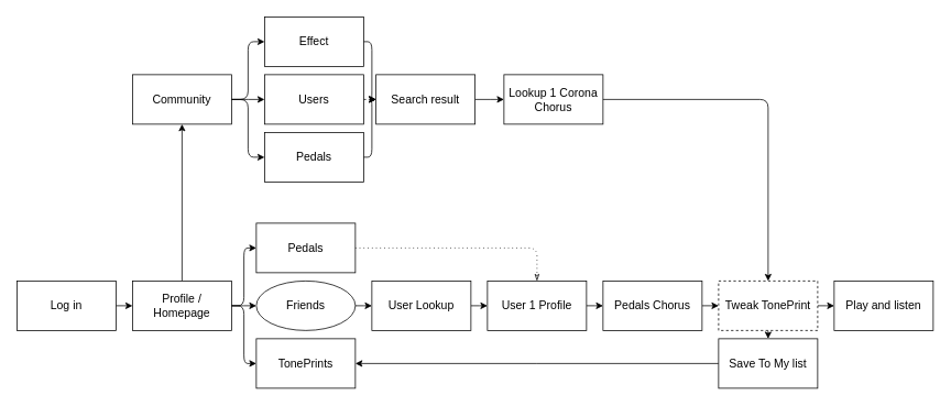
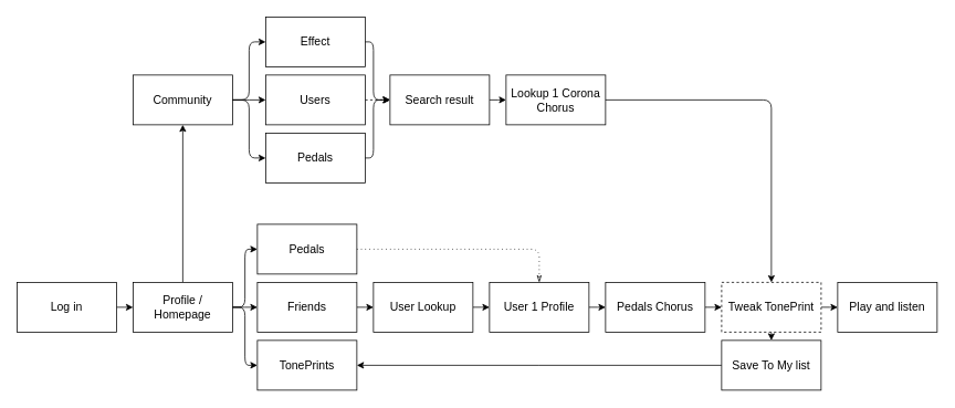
- <mxCell id="36" value="Search result&lt;br&gt;" parent="1" style="rounded=0;whiteSpace=wrap;html=1;fontSize=14;" vertex="1"><mxGeometry x="455" y="90" as="geometry" height="60" width="120" /></mxCell>
+ <mxCell id="36" value="Search result&lt;br&gt;" parent="1" style="rounded=0;whiteSpace=wrap;html=1;fontSize=14;" vertex="1"><mxGeometry as="geometry" height="60" width="120" y="90" x="470" /></mxCell>
- <mxCell id="10" value="Friends&lt;br&gt;" parent="1" style="ellipse;whiteSpace=wrap;html=1;fontSize=14;" vertex="1"><mxGeometry as="geometry" height="60" width="120" y="340" x="310" /></mxCell>
+ <mxCell id="10" value="Friends&lt;br&gt;" parent="1" style="rounded=0;whiteSpace=wrap;html=1;fontSize=14;" vertex="1"><mxGeometry as="geometry" height="60" width="120" y="340" x="310" /></mxCell>
